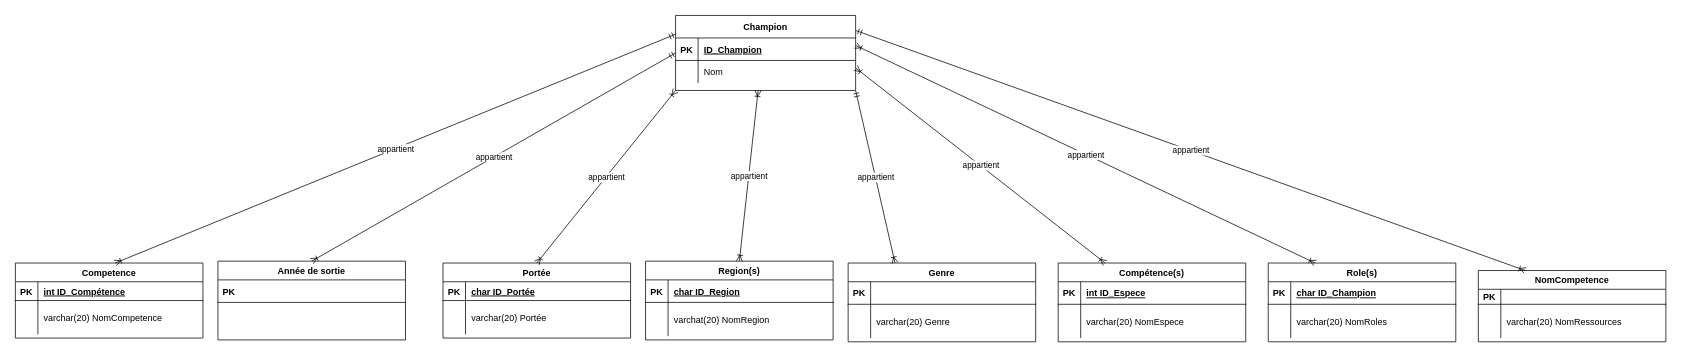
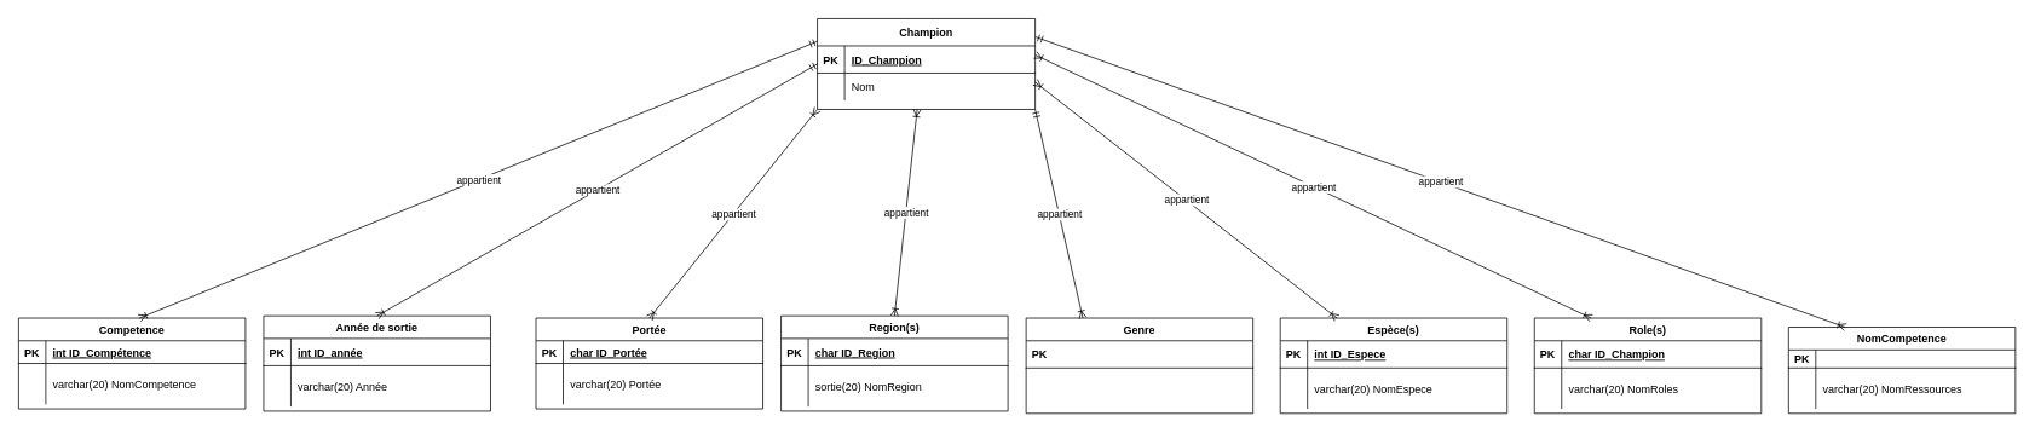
- <mxCell id="22" value="Compétence(s)" style="shape=table;startSize=25;container=1;collapsible=1;childLayout=tableLayout;fixedRows=1;rowLines=0;fontStyle=1;align=center;resizeLast=1;" vertex="1" parent="1"><mxGeometry x="1410" y="350" width="250" height="105" as="geometry" /></mxCell>
+ <mxCell id="22" value="Espèce(s)" style="shape=table;startSize=25;container=1;collapsible=1;childLayout=tableLayout;fixedRows=1;rowLines=0;fontStyle=1;align=center;resizeLast=1;" vertex="1" parent="1"><mxGeometry x="1410" y="350" width="250" height="105" as="geometry" /></mxCell>
+ <mxCell id="60" value="int ID_année" style="shape=partialRectangle;overflow=hidden;connectable=0;fillColor=none;top=0;left=0;bottom=0;right=0;align=left;spacingLeft=6;fontStyle=5;" vertex="1" parent="58"><mxGeometry x="30" width="220" height="30" as="geometry"><mxRectangle width="220" height="30" as="alternateBounds" /></mxGeometry></mxCell>
+ <mxCell id="63" value="varchar(20) Année" style="shape=partialRectangle;overflow=hidden;connectable=0;fillColor=none;top=0;left=0;bottom=0;right=0;align=left;spacingLeft=6;" vertex="1" parent="61"><mxGeometry x="30" width="220" height="45" as="geometry"><mxRectangle width="220" height="45" as="alternateBounds" /></mxGeometry></mxCell>
- <mxCell id="56" value="varchat(20) NomRegion" style="shape=partialRectangle;overflow=hidden;connectable=0;fillColor=none;top=0;left=0;bottom=0;right=0;align=left;spacingLeft=6;" vertex="1" parent="54"><mxGeometry x="30" width="220" height="45" as="geometry"><mxRectangle width="220" height="45" as="alternateBounds" /></mxGeometry></mxCell>
+ <mxCell id="56" value="sortie(20) NomRegion" style="shape=partialRectangle;overflow=hidden;connectable=0;fillColor=none;top=0;left=0;bottom=0;right=0;align=left;spacingLeft=6;" vertex="1" parent="54"><mxGeometry x="30" width="220" height="45" as="geometry"><mxRectangle width="220" height="45" as="alternateBounds" /></mxGeometry></mxCell>
- <mxCell id="34" value="varchar(20) Genre" style="shape=partialRectangle;overflow=hidden;connectable=0;fillColor=none;top=0;left=0;bottom=0;right=0;align=left;spacingLeft=6;" vertex="1" parent="32"><mxGeometry x="30" width="220" height="45" as="geometry"><mxRectangle width="220" height="45" as="alternateBounds" /></mxGeometry></mxCell>
